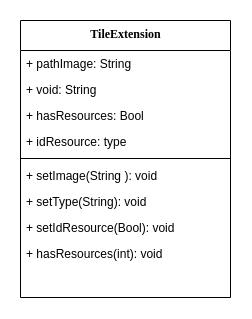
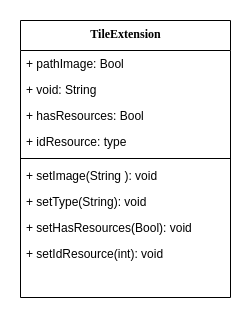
- <mxCell id="3" value="+ pathImage: String" style="text;html=1;strokeColor=none;fillColor=none;align=left;verticalAlign=top;spacingLeft=4;spacingRight=4;whiteSpace=wrap;overflow=hidden;rotatable=0;points=[[0,0.5],[1,0.5]];portConstraint=eastwest;" parent="2" vertex="1"><mxGeometry y="30" width="210" height="26" as="geometry" /></mxCell>
+ <mxCell id="3" value="+ pathImage: Bool" style="text;html=1;strokeColor=none;fillColor=none;align=left;verticalAlign=top;spacingLeft=4;spacingRight=4;whiteSpace=wrap;overflow=hidden;rotatable=0;points=[[0,0.5],[1,0.5]];portConstraint=eastwest;" parent="2" vertex="1"><mxGeometry y="30" width="210" height="26" as="geometry" /></mxCell>
- <mxCell id="10" value="+ setIdResource(Bool): void" style="text;html=1;strokeColor=none;fillColor=none;align=left;verticalAlign=top;spacingLeft=4;spacingRight=4;whiteSpace=wrap;overflow=hidden;rotatable=0;points=[[0,0.5],[1,0.5]];portConstraint=eastwest;" parent="2" vertex="1"><mxGeometry y="194" width="210" height="26" as="geometry" /></mxCell>
+ <mxCell id="10" value="+ setHasResources(Bool): void" style="text;html=1;strokeColor=none;fillColor=none;align=left;verticalAlign=top;spacingLeft=4;spacingRight=4;whiteSpace=wrap;overflow=hidden;rotatable=0;points=[[0,0.5],[1,0.5]];portConstraint=eastwest;" parent="2" vertex="1"><mxGeometry y="194" width="210" height="26" as="geometry" /></mxCell>
- <mxCell id="11" value="+ hasResources(int): void" style="text;html=1;strokeColor=none;fillColor=none;align=left;verticalAlign=top;spacingLeft=4;spacingRight=4;whiteSpace=wrap;overflow=hidden;rotatable=0;points=[[0,0.5],[1,0.5]];portConstraint=eastwest;" vertex="1" parent="2"><mxGeometry y="220" width="210" height="26" as="geometry" /></mxCell>
+ <mxCell id="11" value="+ setIdResource(int): void" style="text;html=1;strokeColor=none;fillColor=none;align=left;verticalAlign=top;spacingLeft=4;spacingRight=4;whiteSpace=wrap;overflow=hidden;rotatable=0;points=[[0,0.5],[1,0.5]];portConstraint=eastwest;" vertex="1" parent="2"><mxGeometry y="220" width="210" height="26" as="geometry" /></mxCell>
